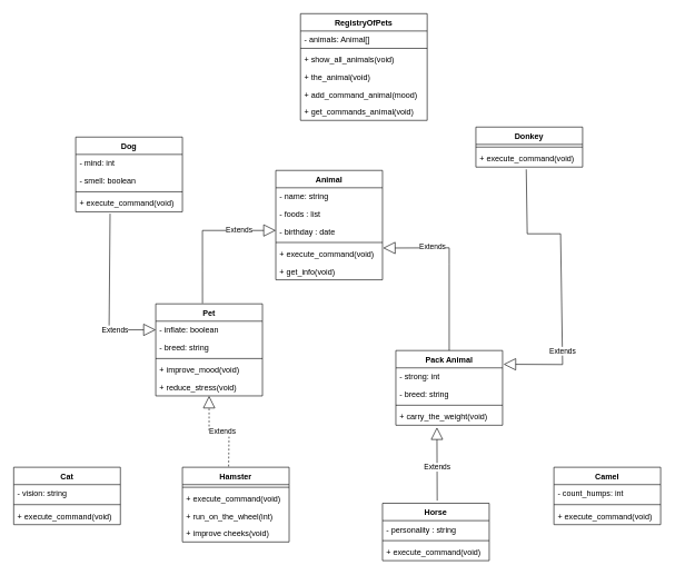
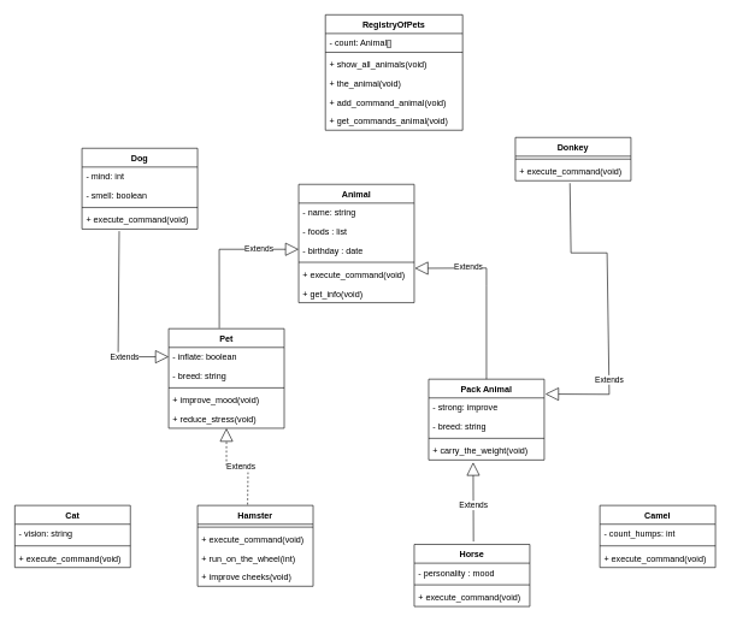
- <mxCell id="52" value="- animals: Animal[]" style="text;strokeColor=none;fillColor=none;align=left;verticalAlign=top;spacingLeft=4;spacingRight=4;overflow=hidden;rotatable=0;points=[[0,0.5],[1,0.5]];portConstraint=eastwest;" parent="51" vertex="1"><mxGeometry y="26" width="190" height="22" as="geometry" /></mxCell>
+ <mxCell id="52" value="- count: Animal[]" style="text;strokeColor=none;fillColor=none;align=left;verticalAlign=top;spacingLeft=4;spacingRight=4;overflow=hidden;rotatable=0;points=[[0,0.5],[1,0.5]];portConstraint=eastwest;" parent="51" vertex="1"><mxGeometry y="26" width="190" height="22" as="geometry" /></mxCell>
- <mxCell id="56" value="+ add_command_animal(mood)" style="text;strokeColor=none;fillColor=none;align=left;verticalAlign=top;spacingLeft=4;spacingRight=4;overflow=hidden;rotatable=0;points=[[0,0.5],[1,0.5]];portConstraint=eastwest;" parent="51" vertex="1"><mxGeometry y="108" width="190" height="26" as="geometry" /></mxCell>
+ <mxCell id="56" value="+ add_command_animal(void)" style="text;strokeColor=none;fillColor=none;align=left;verticalAlign=top;spacingLeft=4;spacingRight=4;overflow=hidden;rotatable=0;points=[[0,0.5],[1,0.5]];portConstraint=eastwest;" parent="51" vertex="1"><mxGeometry y="108" width="190" height="26" as="geometry" /></mxCell>
- <mxCell id="3" value="- strong: int" style="text;strokeColor=none;fillColor=none;align=left;verticalAlign=top;spacingLeft=4;spacingRight=4;overflow=hidden;rotatable=0;points=[[0,0.5],[1,0.5]];portConstraint=eastwest;" parent="2" vertex="1"><mxGeometry y="26" width="160" height="26" as="geometry" /></mxCell>
+ <mxCell id="3" value="- strong: improve" style="text;strokeColor=none;fillColor=none;align=left;verticalAlign=top;spacingLeft=4;spacingRight=4;overflow=hidden;rotatable=0;points=[[0,0.5],[1,0.5]];portConstraint=eastwest;" parent="2" vertex="1"><mxGeometry y="26" width="160" height="26" as="geometry" /></mxCell>
- <mxCell id="41" value="- personality : string" style="text;strokeColor=none;fillColor=none;align=left;verticalAlign=top;spacingLeft=4;spacingRight=4;overflow=hidden;rotatable=0;points=[[0,0.5],[1,0.5]];portConstraint=eastwest;" parent="40" vertex="1"><mxGeometry y="26" width="160" height="26" as="geometry" /></mxCell>
+ <mxCell id="41" value="- personality : mood" style="text;strokeColor=none;fillColor=none;align=left;verticalAlign=top;spacingLeft=4;spacingRight=4;overflow=hidden;rotatable=0;points=[[0,0.5],[1,0.5]];portConstraint=eastwest;" parent="40" vertex="1"><mxGeometry y="26" width="160" height="26" as="geometry" /></mxCell>
